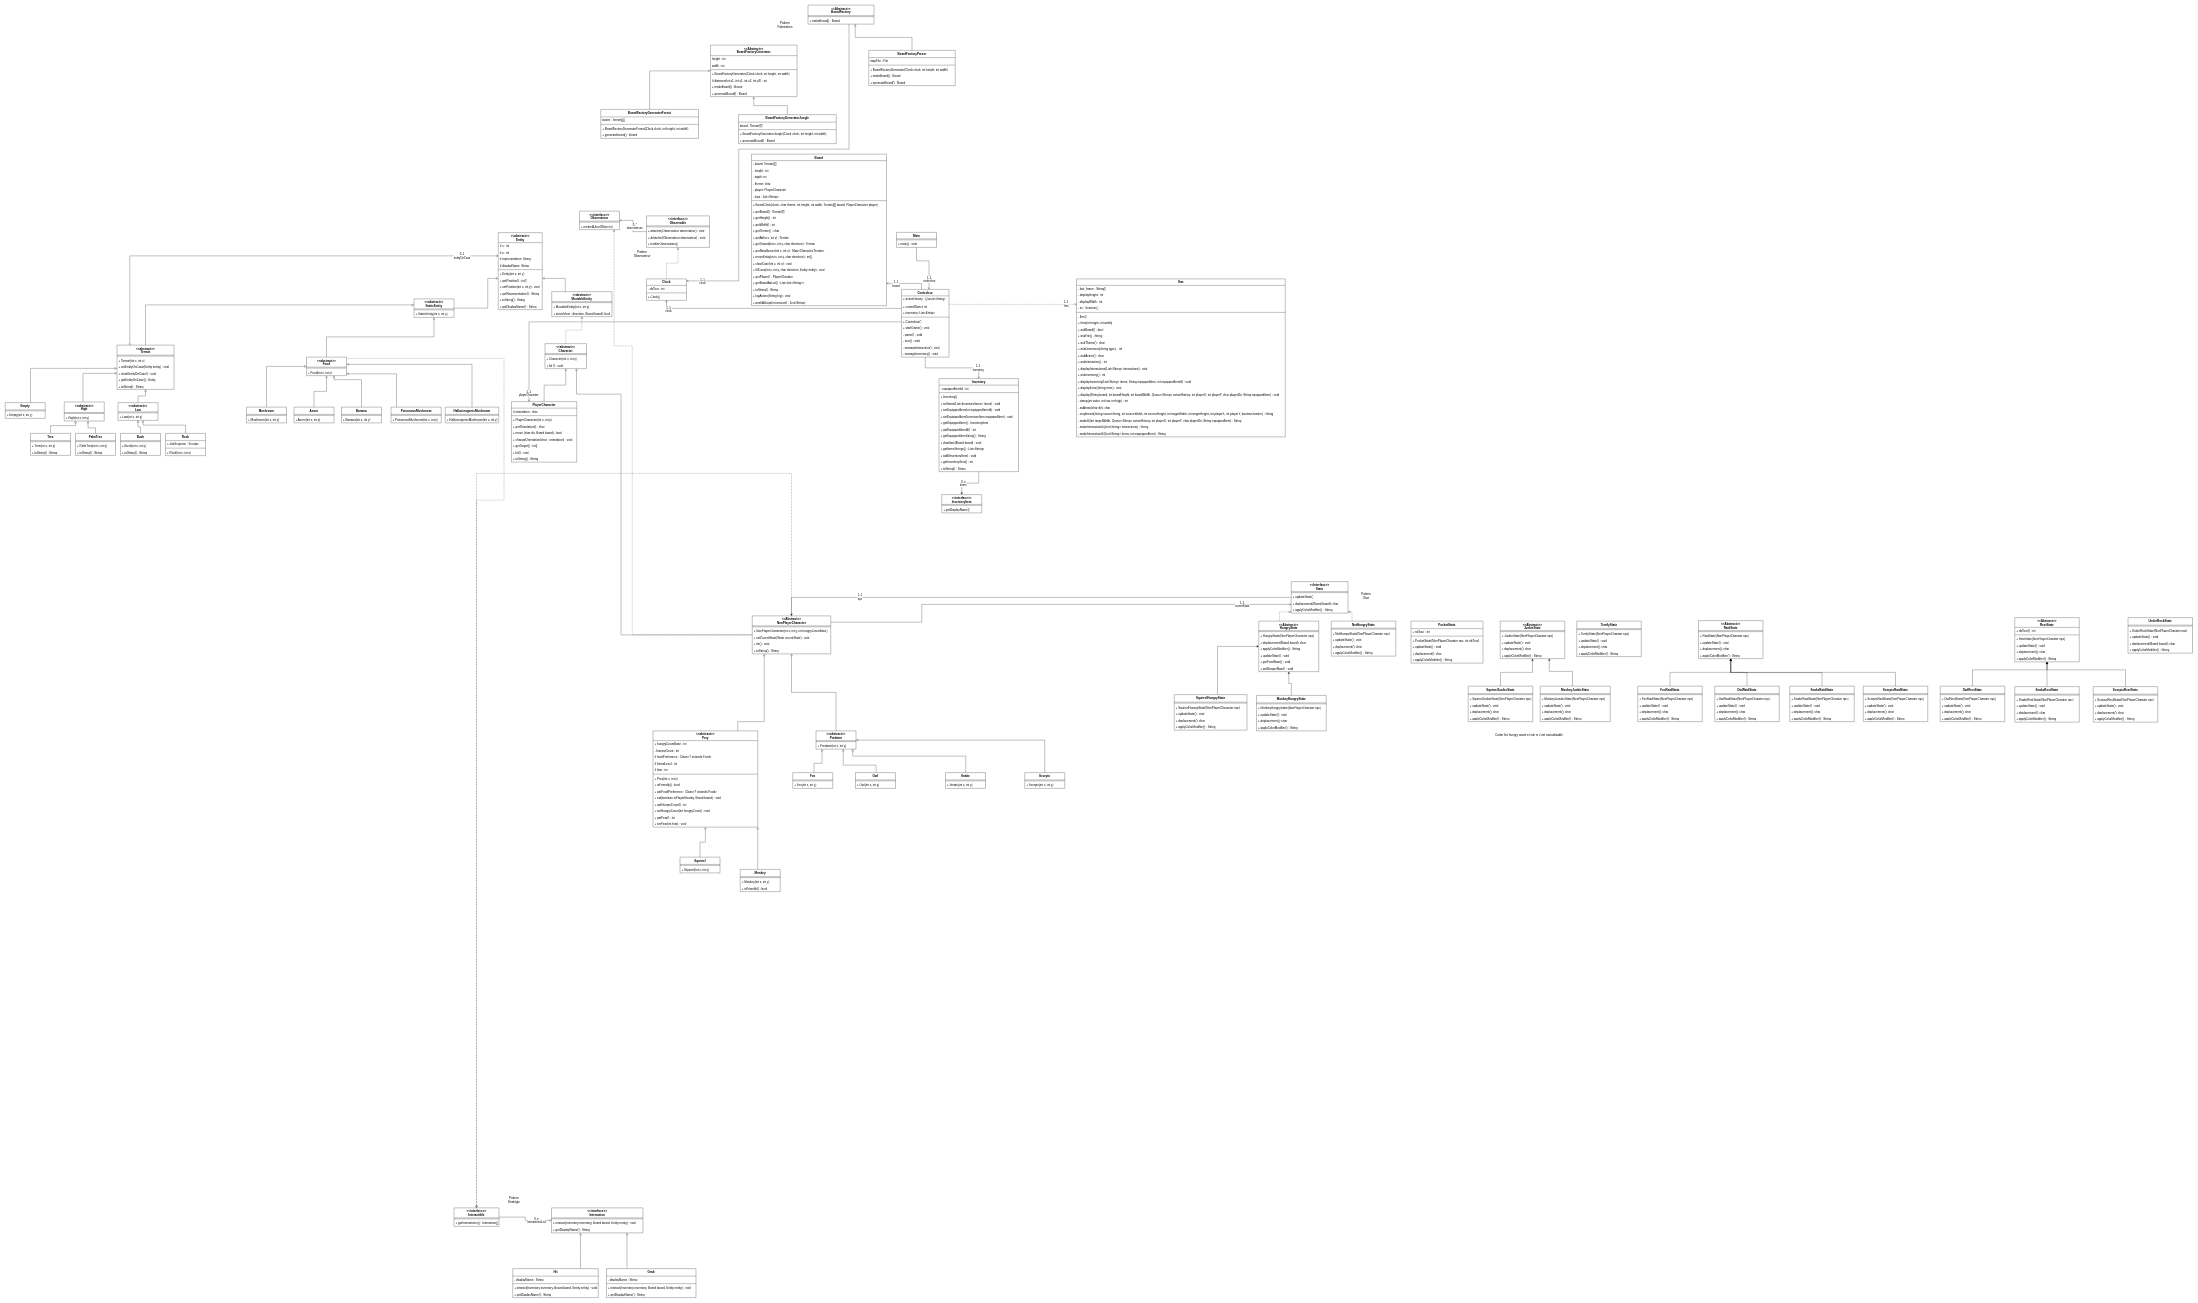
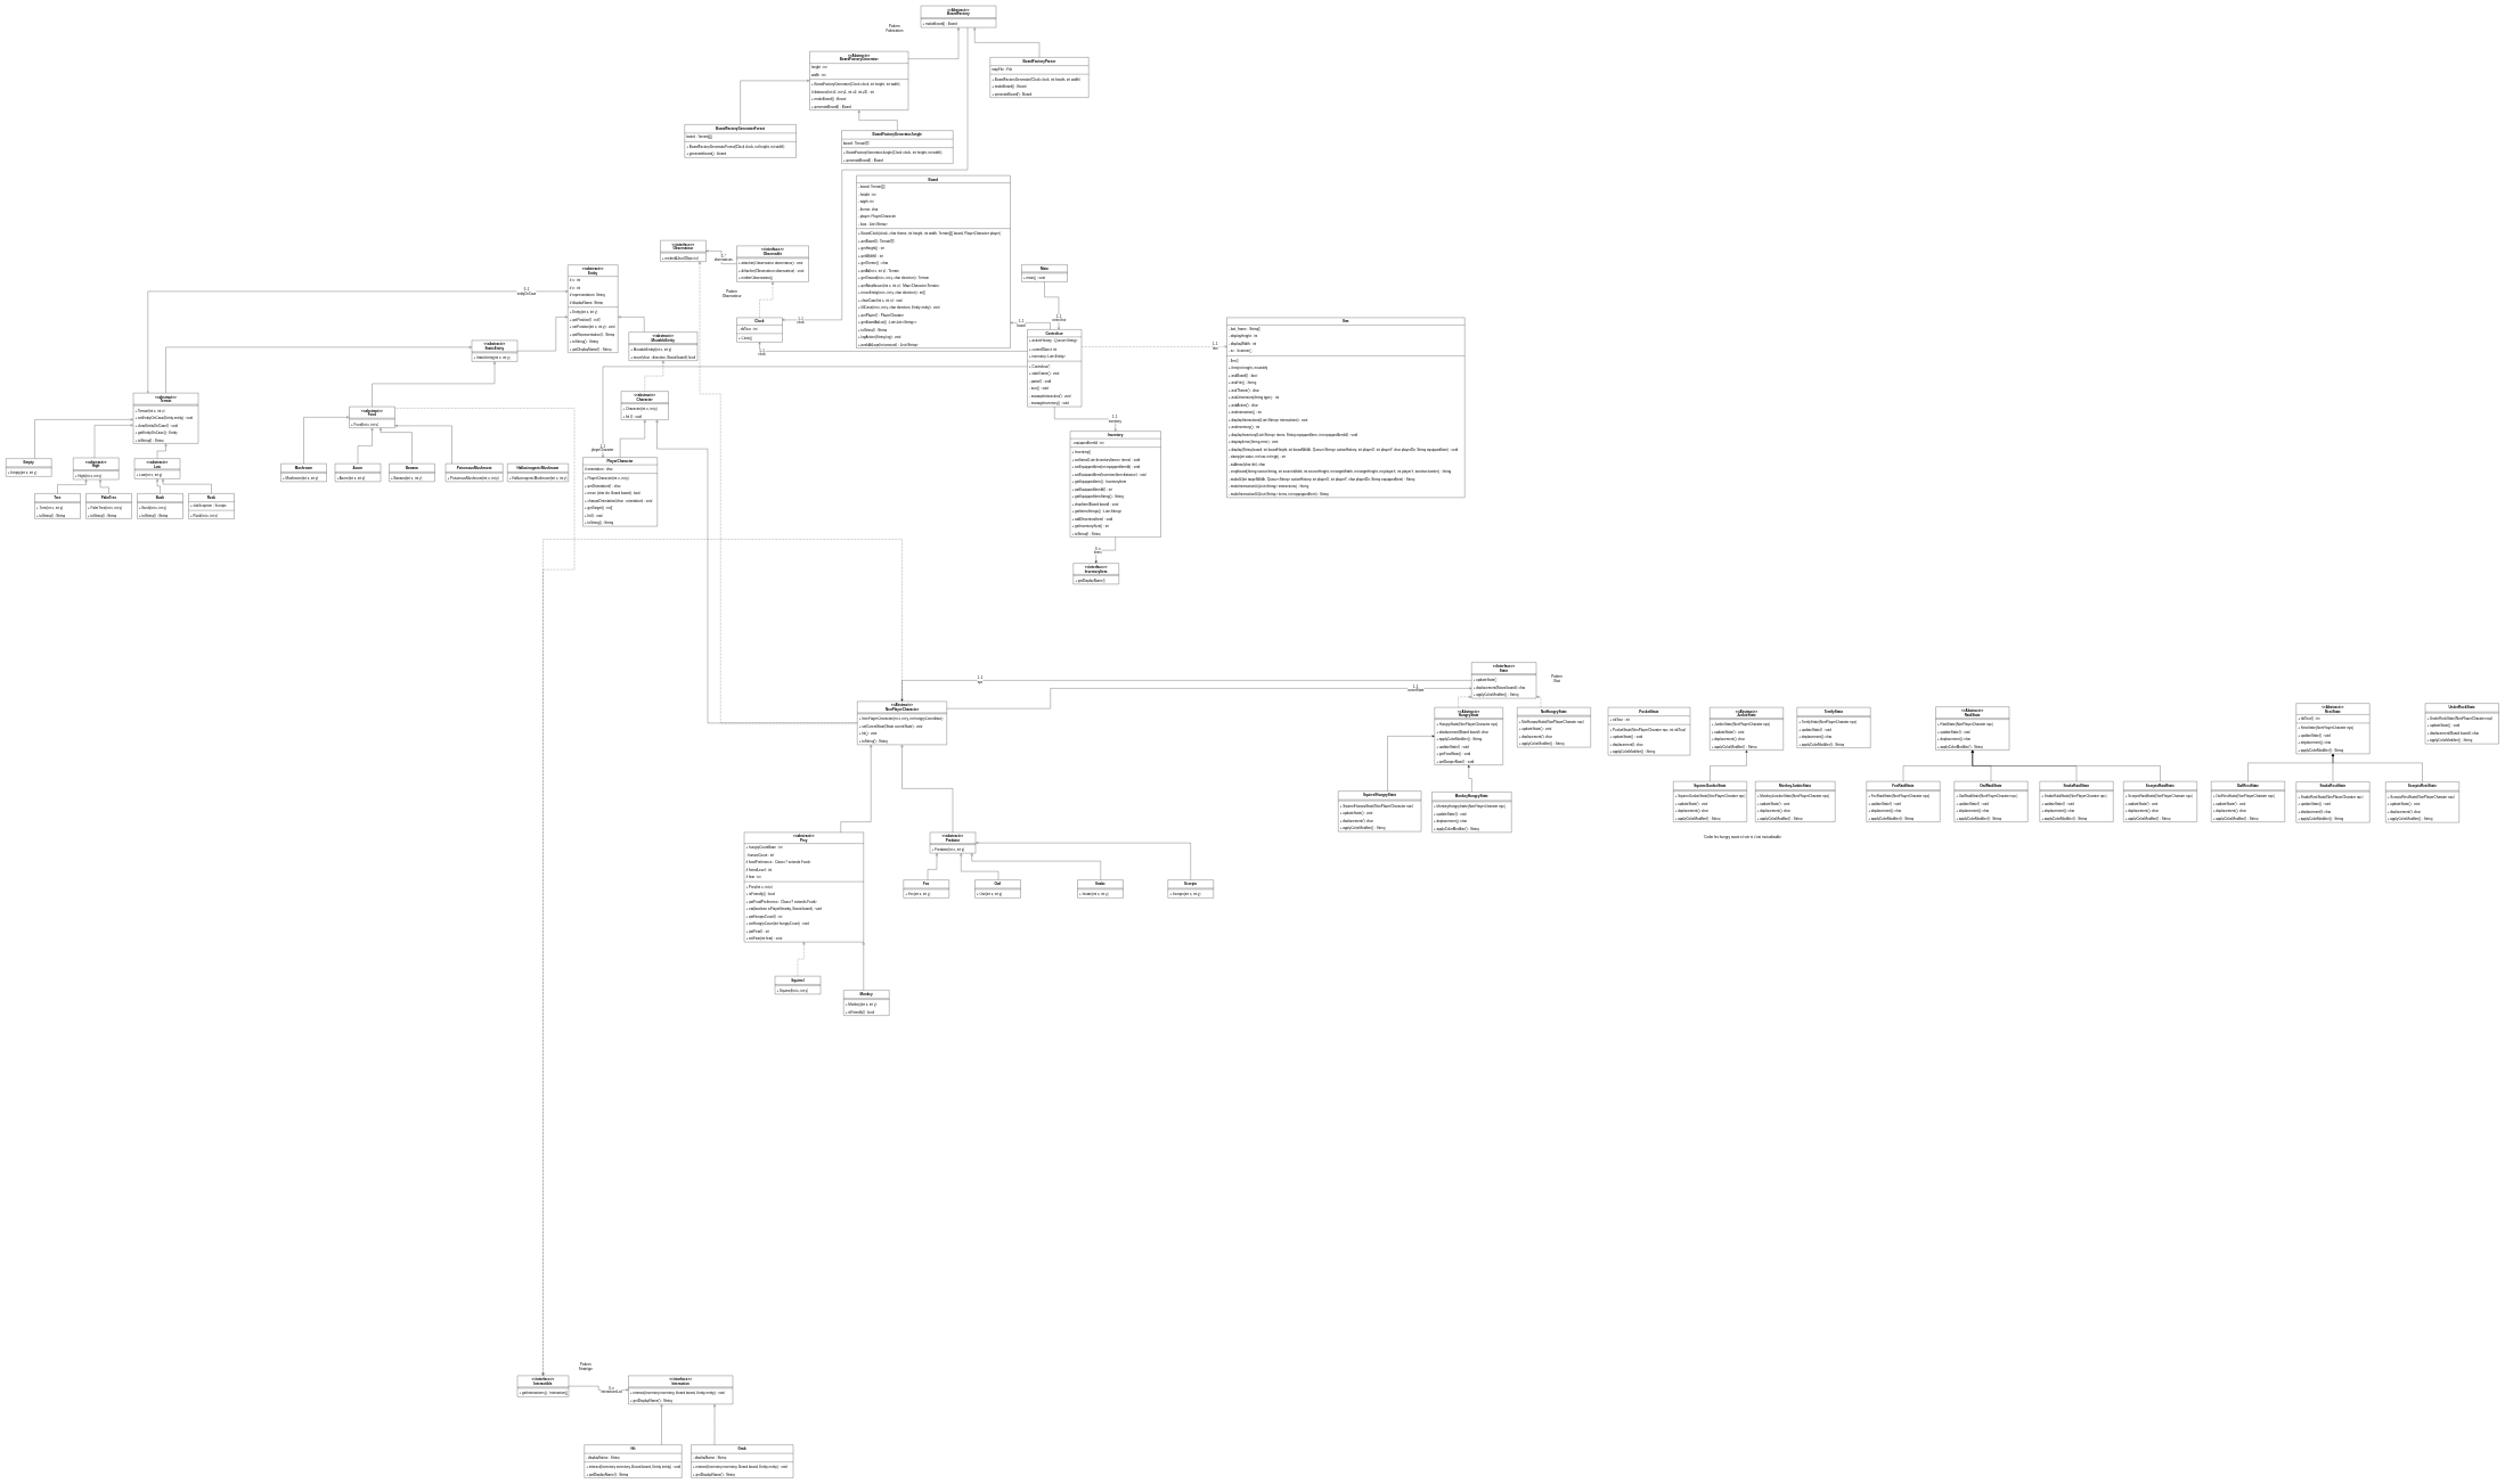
+ <mxCell id="264" style="edgeStyle=orthogonalEdgeStyle;rounded=0;orthogonalLoop=1;jettySize=auto;html=1;endArrow=block;endFill=0;" parent="1" source="267" target="261" edge="1"><mxGeometry relative="1" as="geometry"><Array as="points"><mxPoint x="3363" y="206" /></Array></mxGeometry></mxCell>
- <mxCell id="298" value="Pattern Observateur" style="text;html=1;align=center;verticalAlign=middle;whiteSpace=wrap;rounded=0;" parent="1" vertex="1"><mxGeometry x="2538" y="1001" width="60" height="30" as="geometry" /></mxCell>
+ <mxCell id="298" value="Pattern Observateur" style="text;html=1;align=center;verticalAlign=middle;whiteSpace=wrap;rounded=0;" parent="1" vertex="1"><mxGeometry x="2538" y="1016" width="60" height="30" as="geometry" /></mxCell>
- <mxCell id="349" style="edgeStyle=orthogonalEdgeStyle;rounded=0;orthogonalLoop=1;jettySize=auto;html=1;endArrow=block;endFill=0;" edge="1" parent="1" source="350" target="109"><mxGeometry relative="1" as="geometry"><Array as="points"><mxPoint x="1887" y="1457" /></Array></mxGeometry></mxCell>
- <mxCell id="251" value="+ setEquippedItem(InventoryItem equippedItem) : void" style="text;strokeColor=none;fillColor=none;align=left;verticalAlign=top;spacingLeft=4;spacingRight=4;overflow=hidden;rotatable=0;points=[[0,0.5],[1,0.5]];portConstraint=eastwest;whiteSpace=wrap;html=1;" parent="245" vertex="1"><mxGeometry y="138" width="318" height="26" as="geometry" /></mxCell>
+ <mxCell id="251" value="+ setEquippedItem(InventoryItem distance) : void" style="text;strokeColor=none;fillColor=none;align=left;verticalAlign=top;spacingLeft=4;spacingRight=4;overflow=hidden;rotatable=0;points=[[0,0.5],[1,0.5]];portConstraint=eastwest;whiteSpace=wrap;html=1;" parent="245" vertex="1"><mxGeometry y="138" width="318" height="26" as="geometry" /></mxCell>
- <mxCell id="405" style="edgeStyle=orthogonalEdgeStyle;rounded=0;orthogonalLoop=1;jettySize=auto;html=1;" edge="1" parent="1" source="406" target="360"><mxGeometry relative="1" as="geometry"><Array as="points"><mxPoint x="6289" y="2685" /><mxPoint x="6196" y="2685" /></Array></mxGeometry></mxCell>
- <mxCell id="300" style="edgeStyle=orthogonalEdgeStyle;rounded=0;orthogonalLoop=1;jettySize=auto;html=1;endArrow=block;endFill=0;" parent="1" source="301" target="310" edge="1"><mxGeometry relative="1" as="geometry" /></mxCell>
+ <mxCell id="300" style="edgeStyle=orthogonalEdgeStyle;rounded=0;orthogonalLoop=1;jettySize=auto;html=1;endArrow=block;endFill=0;dashed=1;" parent="1" source="301" target="310" edge="1"><mxGeometry relative="1" as="geometry" /></mxCell>
